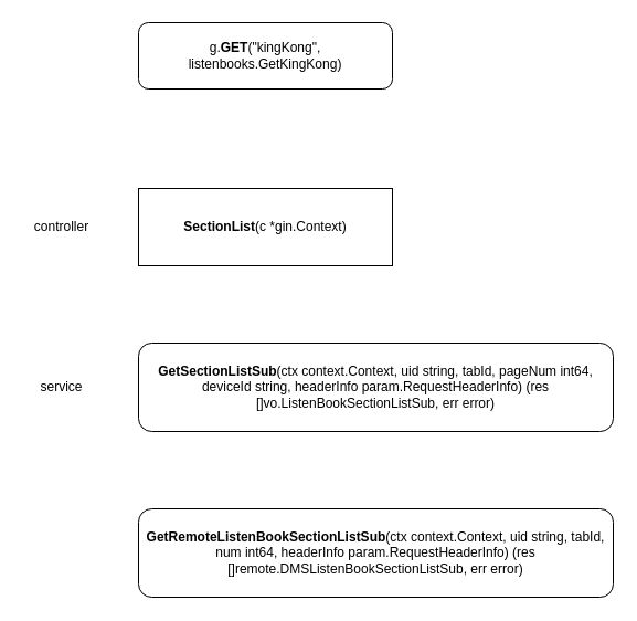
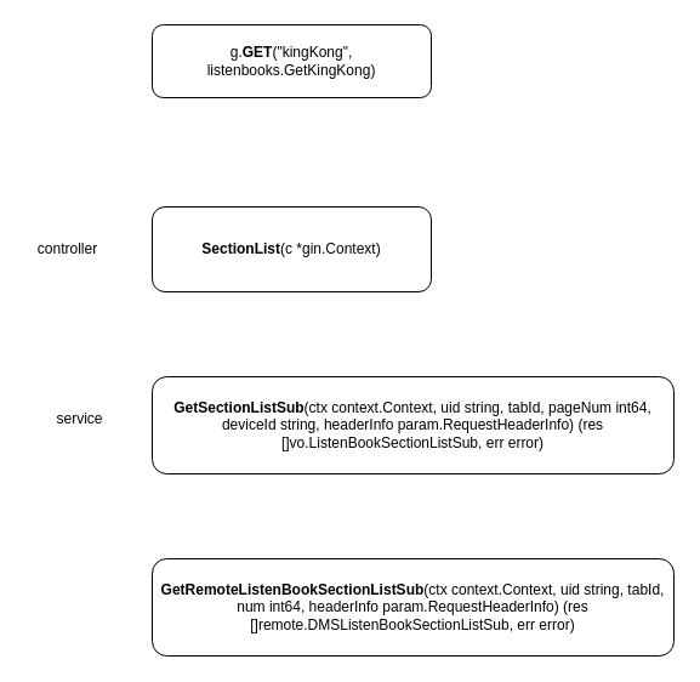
- <mxCell id="3" value="&lt;b&gt;SectionList&lt;/b&gt;(c *gin.Context)" style="whiteSpace=wrap;html=1;rounded=0;" parent="1" vertex="1"><mxGeometry x="125" y="170" width="230" height="70" as="geometry" /></mxCell>
+ <mxCell id="3" value="&lt;b&gt;SectionList&lt;/b&gt;(c *gin.Context)" style="rounded=1;whiteSpace=wrap;html=1;" parent="1" vertex="1"><mxGeometry x="125" y="170" width="230" height="70" as="geometry" /></mxCell>
- <mxCell id="6" value="service" style="text;html=1;align=center;verticalAlign=middle;resizable=0;points=[];autosize=1;strokeColor=none;fillColor=none;" parent="1" vertex="1"><mxGeometry x="25" y="335" width="60" height="30" as="geometry" /></mxCell>
+ <mxCell id="6" value="service" style="text;html=1;align=center;verticalAlign=middle;resizable=0;points=[];autosize=1;strokeColor=none;fillColor=none;" parent="1" vertex="1"><mxGeometry x="35" y="330" width="60" height="30" as="geometry" /></mxCell>
